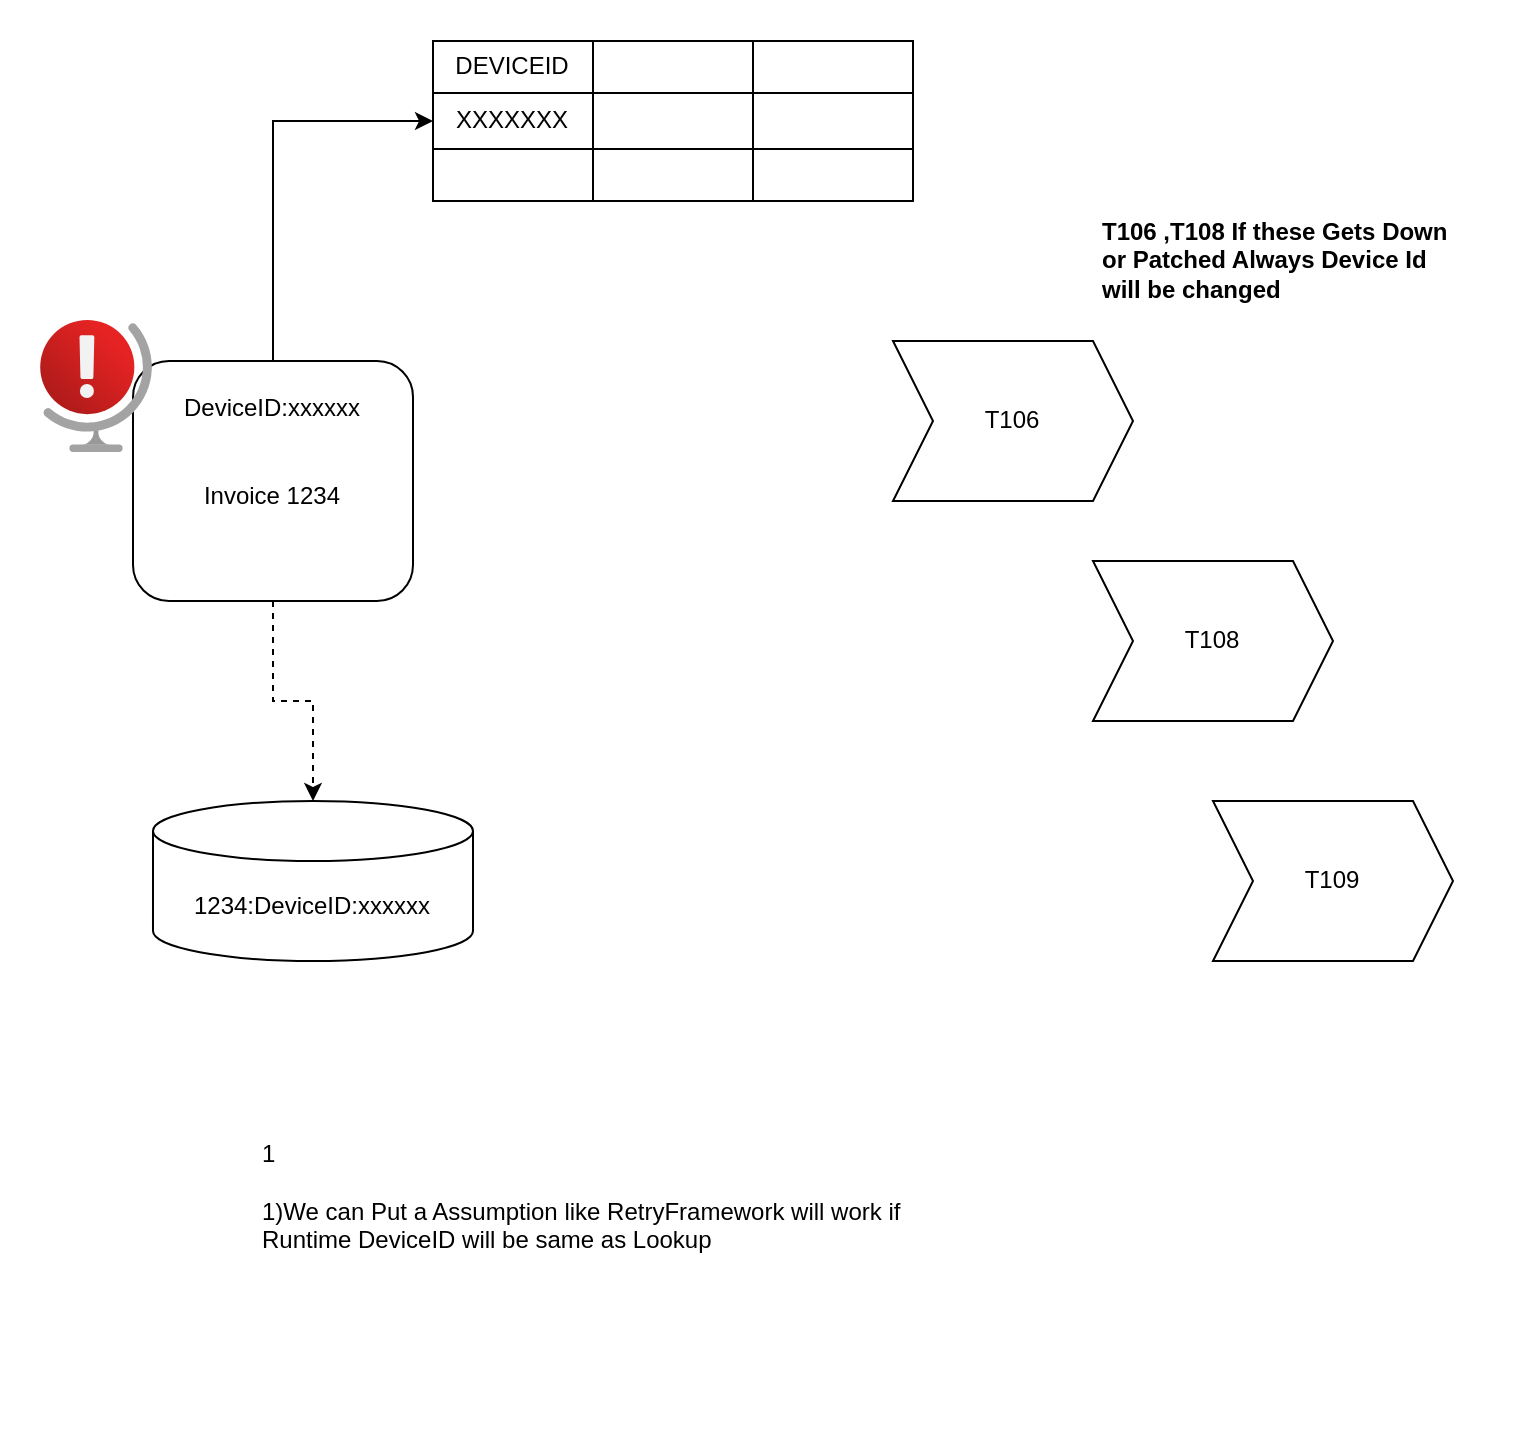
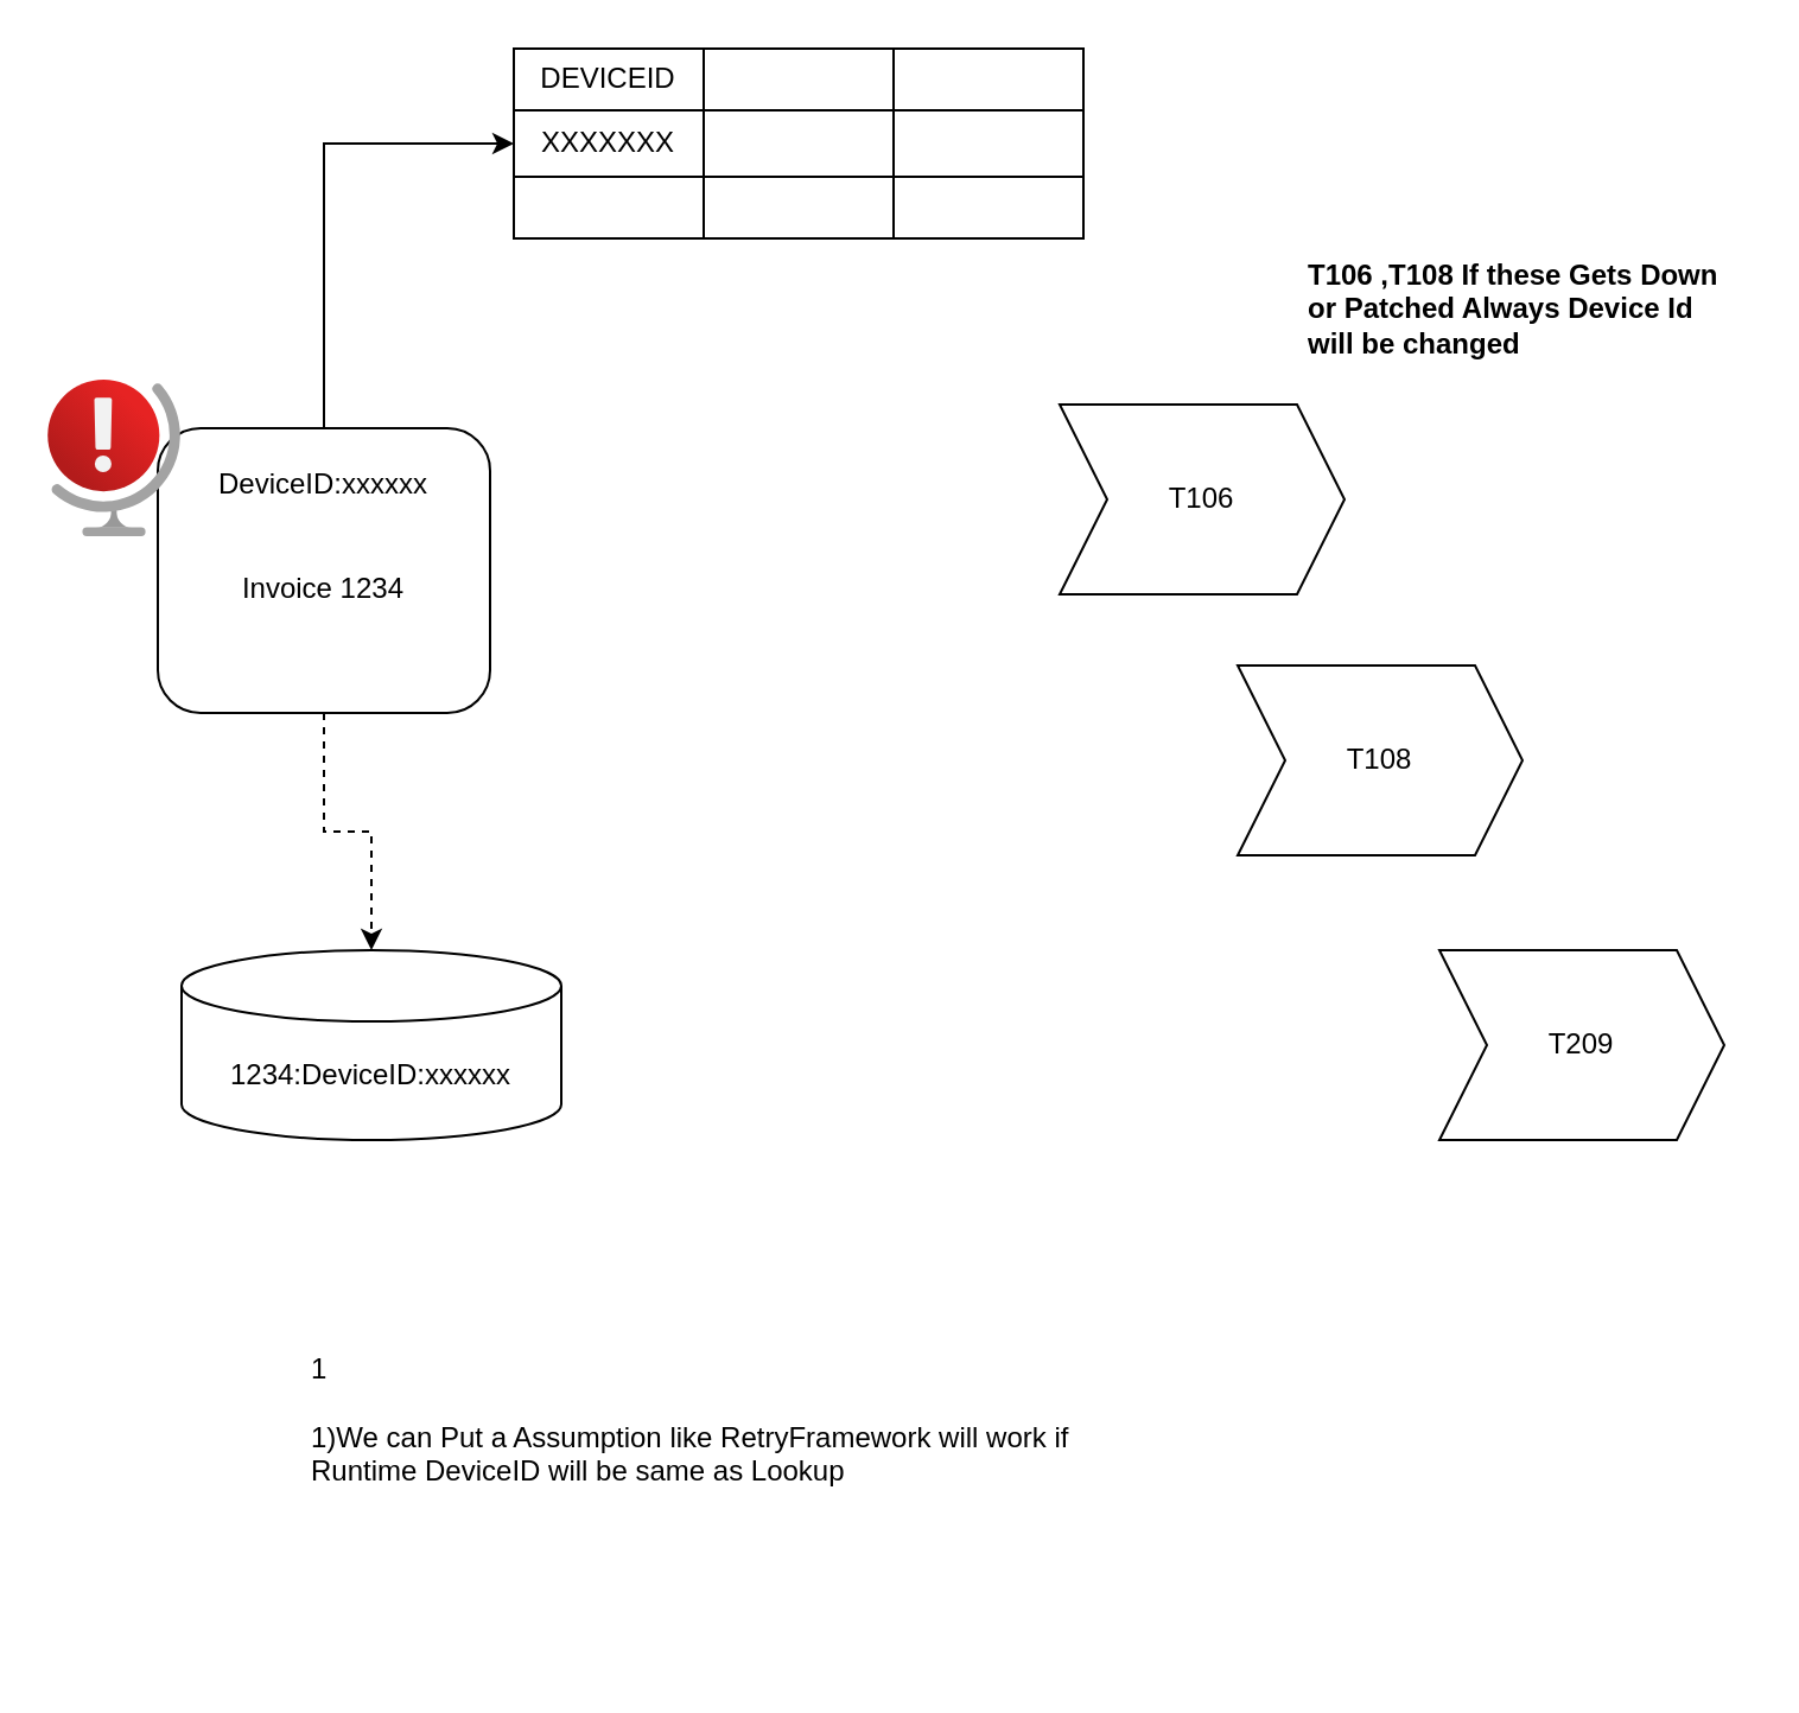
- <mxCell id="6" value="T108" style="shape=step;perimeter=stepPerimeter;whiteSpace=wrap;html=1;fixedSize=1;" vertex="1" parent="1"><mxGeometry x="546" y="280" width="120" height="80" as="geometry" /></mxCell>
+ <mxCell id="6" value="T108" style="shape=step;perimeter=stepPerimeter;whiteSpace=wrap;html=1;fixedSize=1;" vertex="1" parent="1"><mxGeometry x="521" y="280" width="120" height="80" as="geometry" /></mxCell>
- <mxCell id="23" value="T109" style="shape=step;perimeter=stepPerimeter;whiteSpace=wrap;html=1;fixedSize=1;" vertex="1" parent="1"><mxGeometry x="606" y="400" width="120" height="80" as="geometry" /></mxCell>
+ <mxCell id="23" value="T209" style="shape=step;perimeter=stepPerimeter;whiteSpace=wrap;html=1;fixedSize=1;" vertex="1" parent="1"><mxGeometry x="606" y="400" width="120" height="80" as="geometry" /></mxCell>
